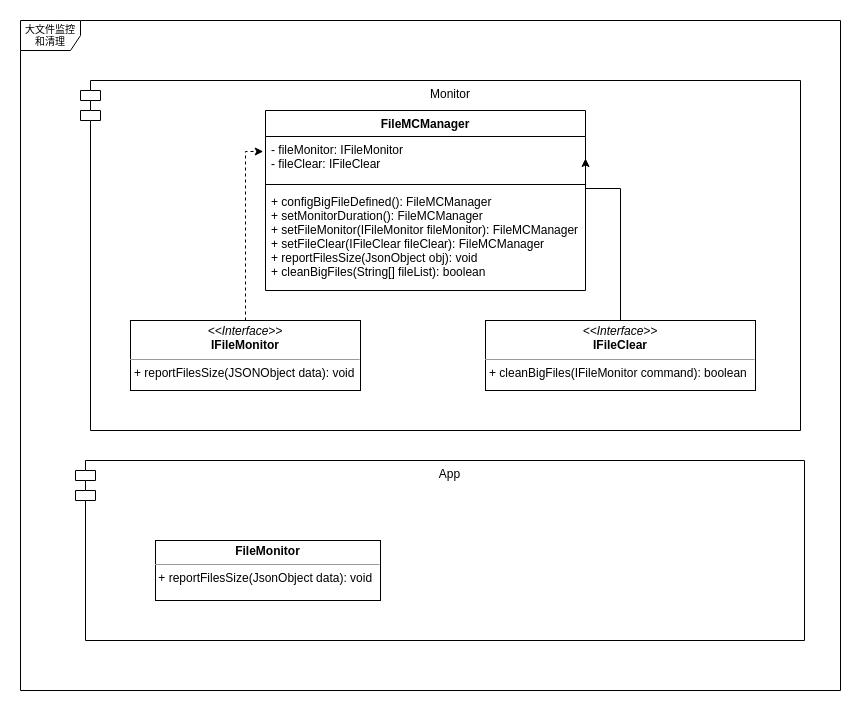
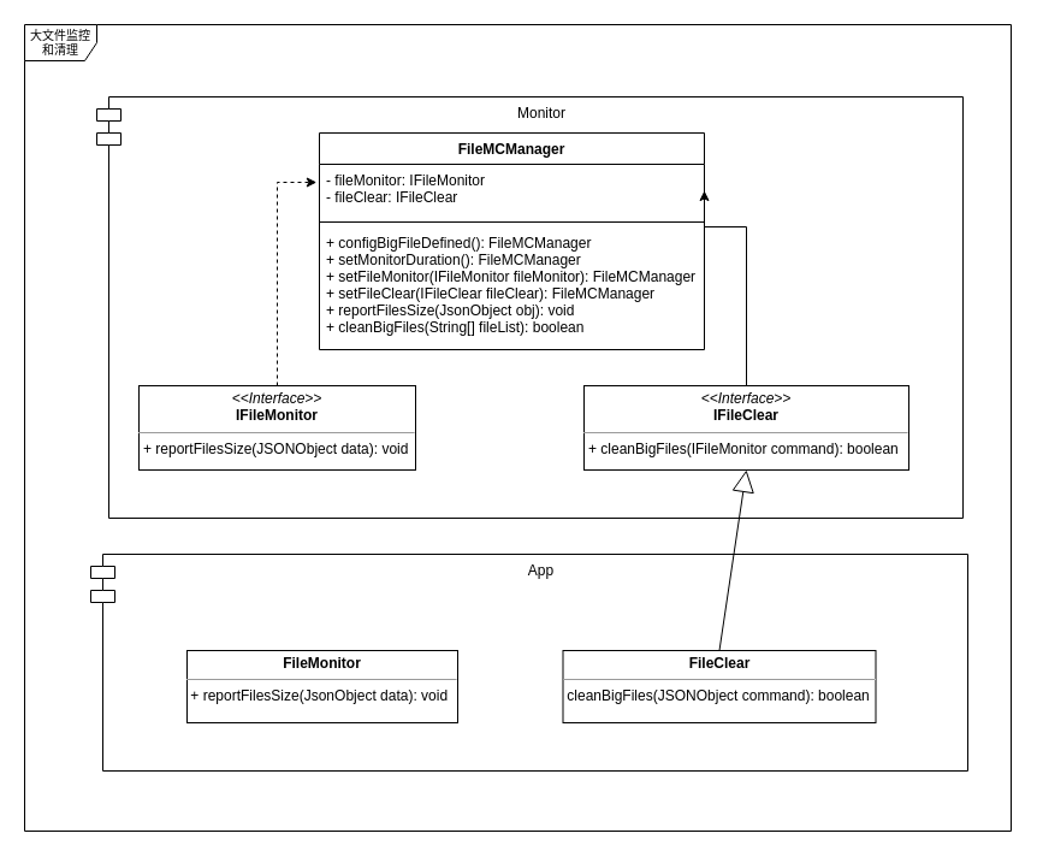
- <mxCell id="5" value="&lt;p style=&quot;margin: 0px ; margin-top: 4px ; text-align: center&quot;&gt;&lt;i&gt;&amp;lt;&amp;lt;Interface&amp;gt;&amp;gt;&lt;/i&gt;&lt;br&gt;&lt;b&gt;IFileMonitor&lt;/b&gt;&lt;/p&gt;&lt;hr size=&quot;1&quot;&gt;&lt;p style=&quot;margin: 0px ; margin-left: 4px&quot;&gt;+ reportFilesSize(JSONObject data): void&lt;br&gt;&lt;/p&gt;" style="verticalAlign=top;align=left;overflow=fill;fontSize=12;fontFamily=Helvetica;html=1;rounded=0;shadow=0;comic=0;labelBackgroundColor=none;strokeWidth=1" parent="1" vertex="1"><mxGeometry x="130" y="320" width="230" height="70" as="geometry" /></mxCell>
+ <mxCell id="5" value="&lt;p style=&quot;margin: 0px ; margin-top: 4px ; text-align: center&quot;&gt;&lt;i&gt;&amp;lt;&amp;lt;Interface&amp;gt;&amp;gt;&lt;/i&gt;&lt;br&gt;&lt;b&gt;IFileMonitor&lt;/b&gt;&lt;/p&gt;&lt;hr size=&quot;1&quot;&gt;&lt;p style=&quot;margin: 0px ; margin-left: 4px&quot;&gt;+ reportFilesSize(JSONObject data): void&lt;br&gt;&lt;/p&gt;" style="verticalAlign=top;align=left;overflow=fill;fontSize=12;fontFamily=Helvetica;html=1;rounded=0;shadow=0;comic=0;labelBackgroundColor=none;strokeWidth=1" parent="1" vertex="1"><mxGeometry x="115" y="320" width="230" height="70" as="geometry" /></mxCell>
+ <mxCell id="15" value="" style="endArrow=block;endSize=16;endFill=0;html=1;entryX=0.5;entryY=1;entryDx=0;entryDy=0;exitX=0.5;exitY=0;exitDx=0;exitDy=0;" parent="1" source="14" target="7" edge="1"><mxGeometry width="160" relative="1" as="geometry"><mxPoint x="575" y="520" as="sourcePoint" /><mxPoint x="735" y="520" as="targetPoint" /></mxGeometry></mxCell>
+ <mxCell id="14" value="&lt;p style=&quot;margin: 0px ; margin-top: 4px ; text-align: center&quot;&gt;&lt;b&gt;FileClear&lt;/b&gt;&lt;br&gt;&lt;/p&gt;&lt;hr size=&quot;1&quot;&gt;&lt;p style=&quot;margin: 0px ; margin-left: 4px&quot;&gt;&lt;/p&gt;&amp;nbsp;cleanBigFiles(JSONObject&amp;nbsp;command): boolean" style="verticalAlign=top;align=left;overflow=fill;fontSize=12;fontFamily=Helvetica;html=1;" parent="1" vertex="1"><mxGeometry x="467.5" y="540" width="260" height="60" as="geometry" /></mxCell>
